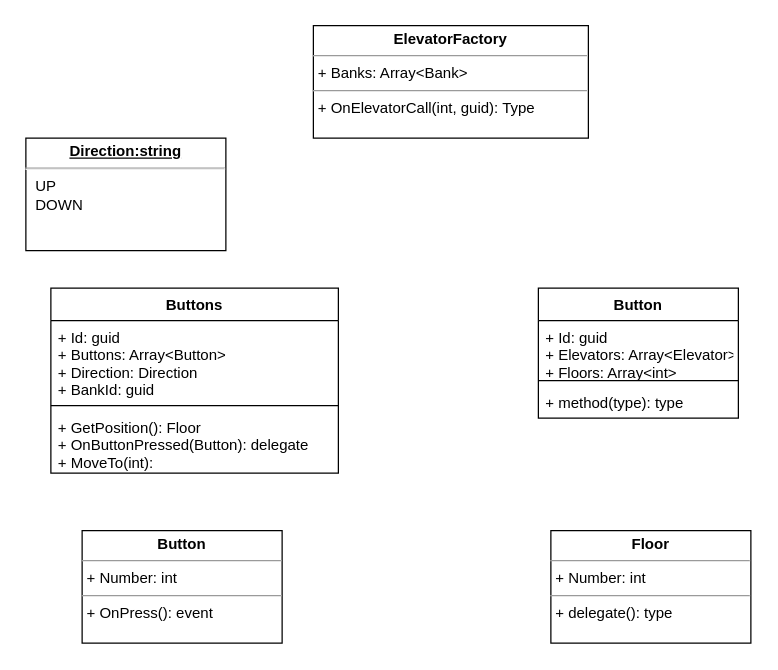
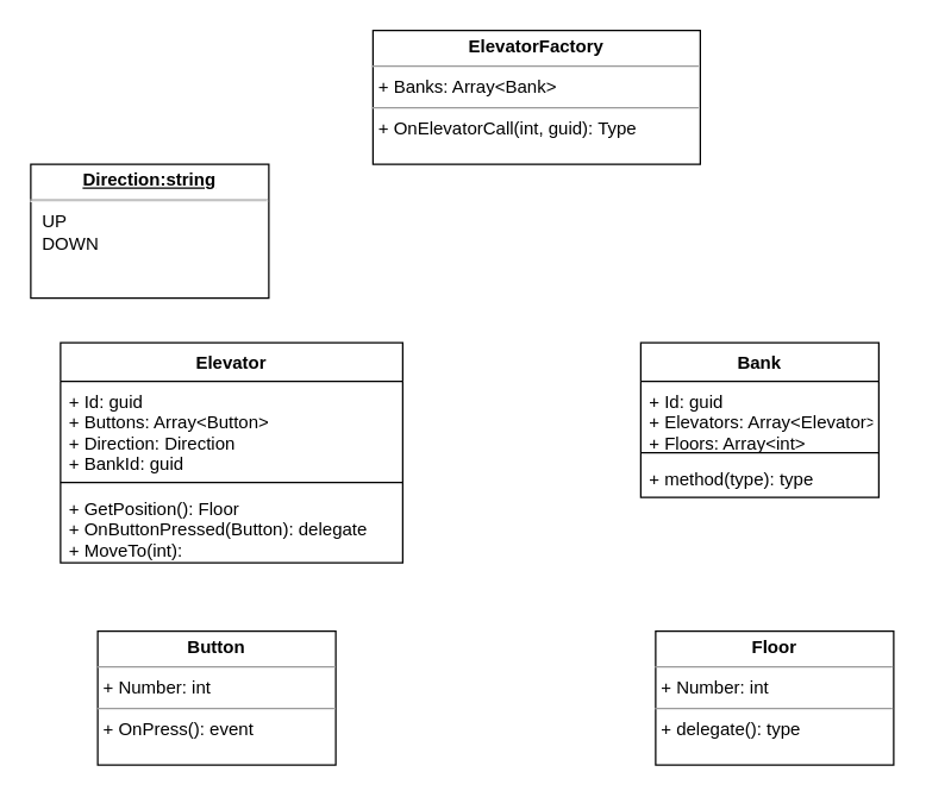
- <mxCell id="2" value="Buttons" style="swimlane;fontStyle=1;align=center;verticalAlign=top;childLayout=stackLayout;horizontal=1;startSize=26;horizontalStack=0;resizeParent=1;resizeParentMax=0;resizeLast=0;collapsible=1;marginBottom=0;" vertex="1" parent="1"><mxGeometry x="40" y="230" width="230" height="148" as="geometry" /></mxCell>
+ <mxCell id="2" value="Elevator" style="swimlane;fontStyle=1;align=center;verticalAlign=top;childLayout=stackLayout;horizontal=1;startSize=26;horizontalStack=0;resizeParent=1;resizeParentMax=0;resizeLast=0;collapsible=1;marginBottom=0;" vertex="1" parent="1"><mxGeometry x="40" y="230" width="230" height="148" as="geometry" /></mxCell>
- <mxCell id="6" value="Button" style="swimlane;fontStyle=1;align=center;verticalAlign=top;childLayout=stackLayout;horizontal=1;startSize=26;horizontalStack=0;resizeParent=1;resizeParentMax=0;resizeLast=0;collapsible=1;marginBottom=0;" vertex="1" parent="1"><mxGeometry x="430" y="230" width="160" height="104" as="geometry" /></mxCell>
+ <mxCell id="6" value="Bank" style="swimlane;fontStyle=1;align=center;verticalAlign=top;childLayout=stackLayout;horizontal=1;startSize=26;horizontalStack=0;resizeParent=1;resizeParentMax=0;resizeLast=0;collapsible=1;marginBottom=0;" vertex="1" parent="1"><mxGeometry x="430" y="230" width="160" height="104" as="geometry" /></mxCell>
